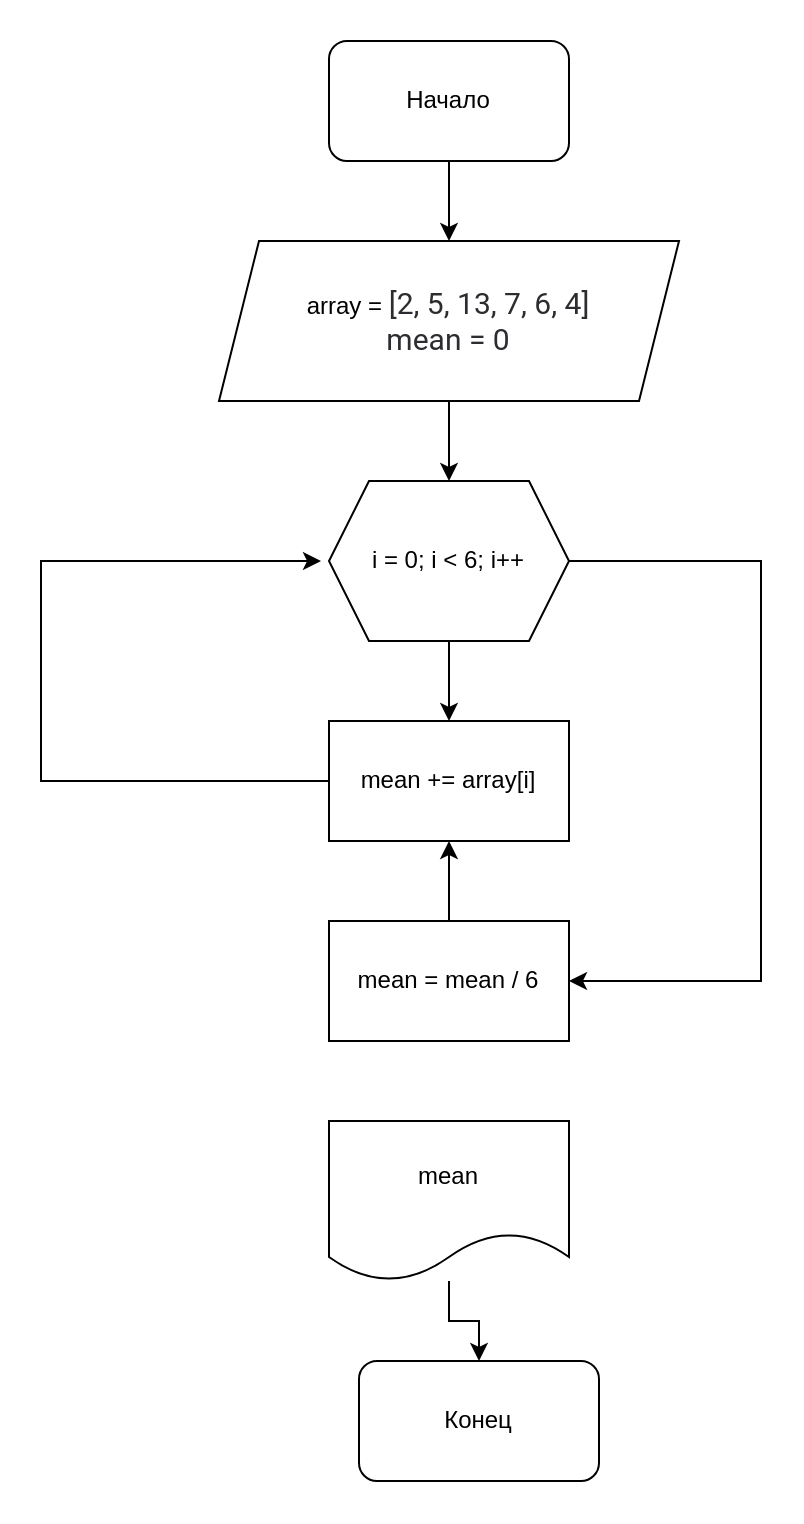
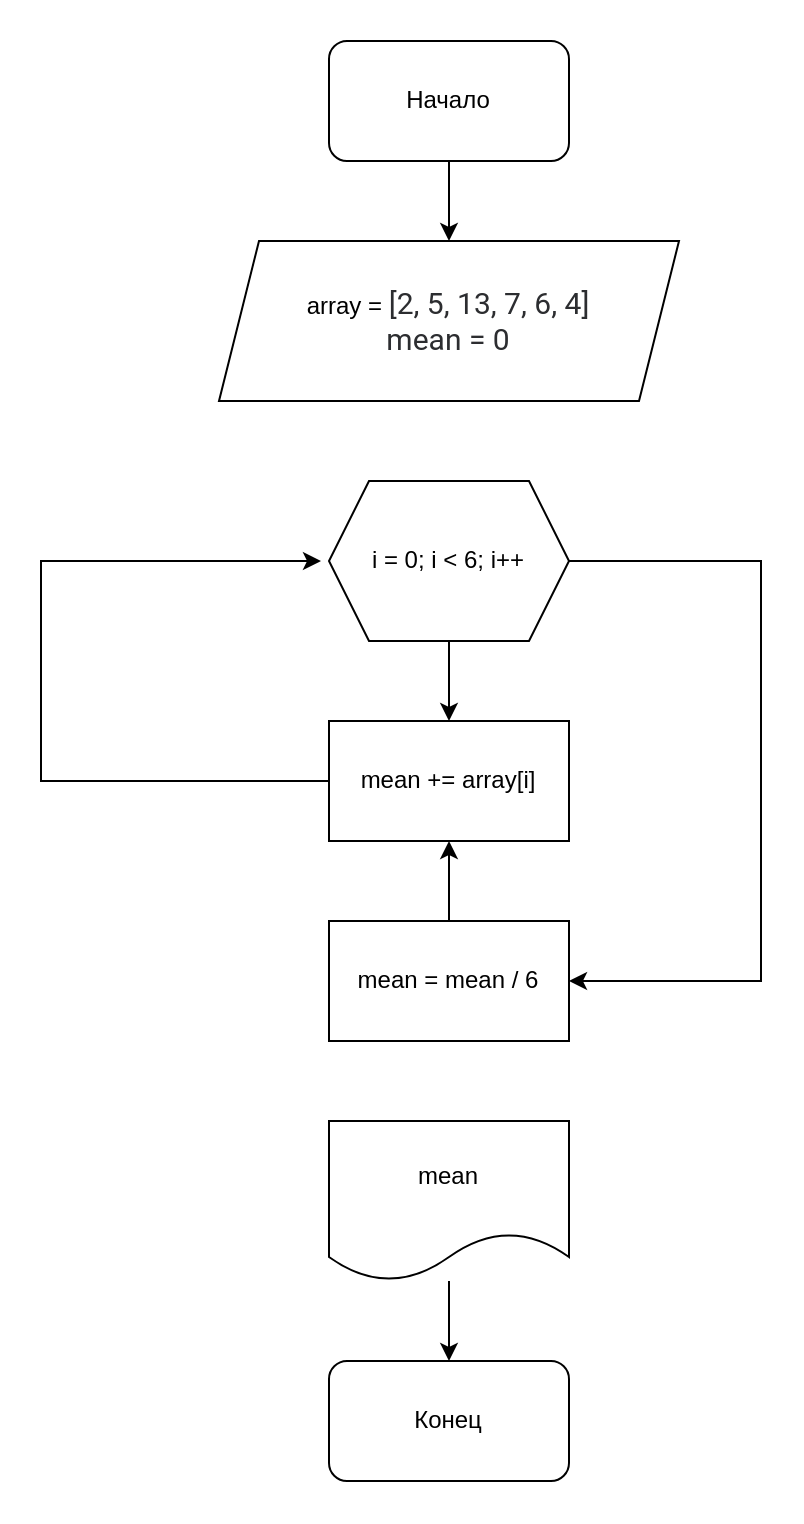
- <mxCell id="5" value="" style="edgeStyle=orthogonalEdgeStyle;rounded=0;orthogonalLoop=1;jettySize=auto;html=1;" edge="1" parent="1" source="6" target="9"><mxGeometry relative="1" as="geometry" /></mxCell>
- <mxCell id="4" value="Конец" style="rounded=1;whiteSpace=wrap;html=1;" vertex="1" parent="1"><mxGeometry x="179" y="680" width="120" height="60" as="geometry" /></mxCell>
+ <mxCell id="4" value="Конец" style="rounded=1;whiteSpace=wrap;html=1;" vertex="1" parent="1"><mxGeometry x="164" y="680" width="120" height="60" as="geometry" /></mxCell>
